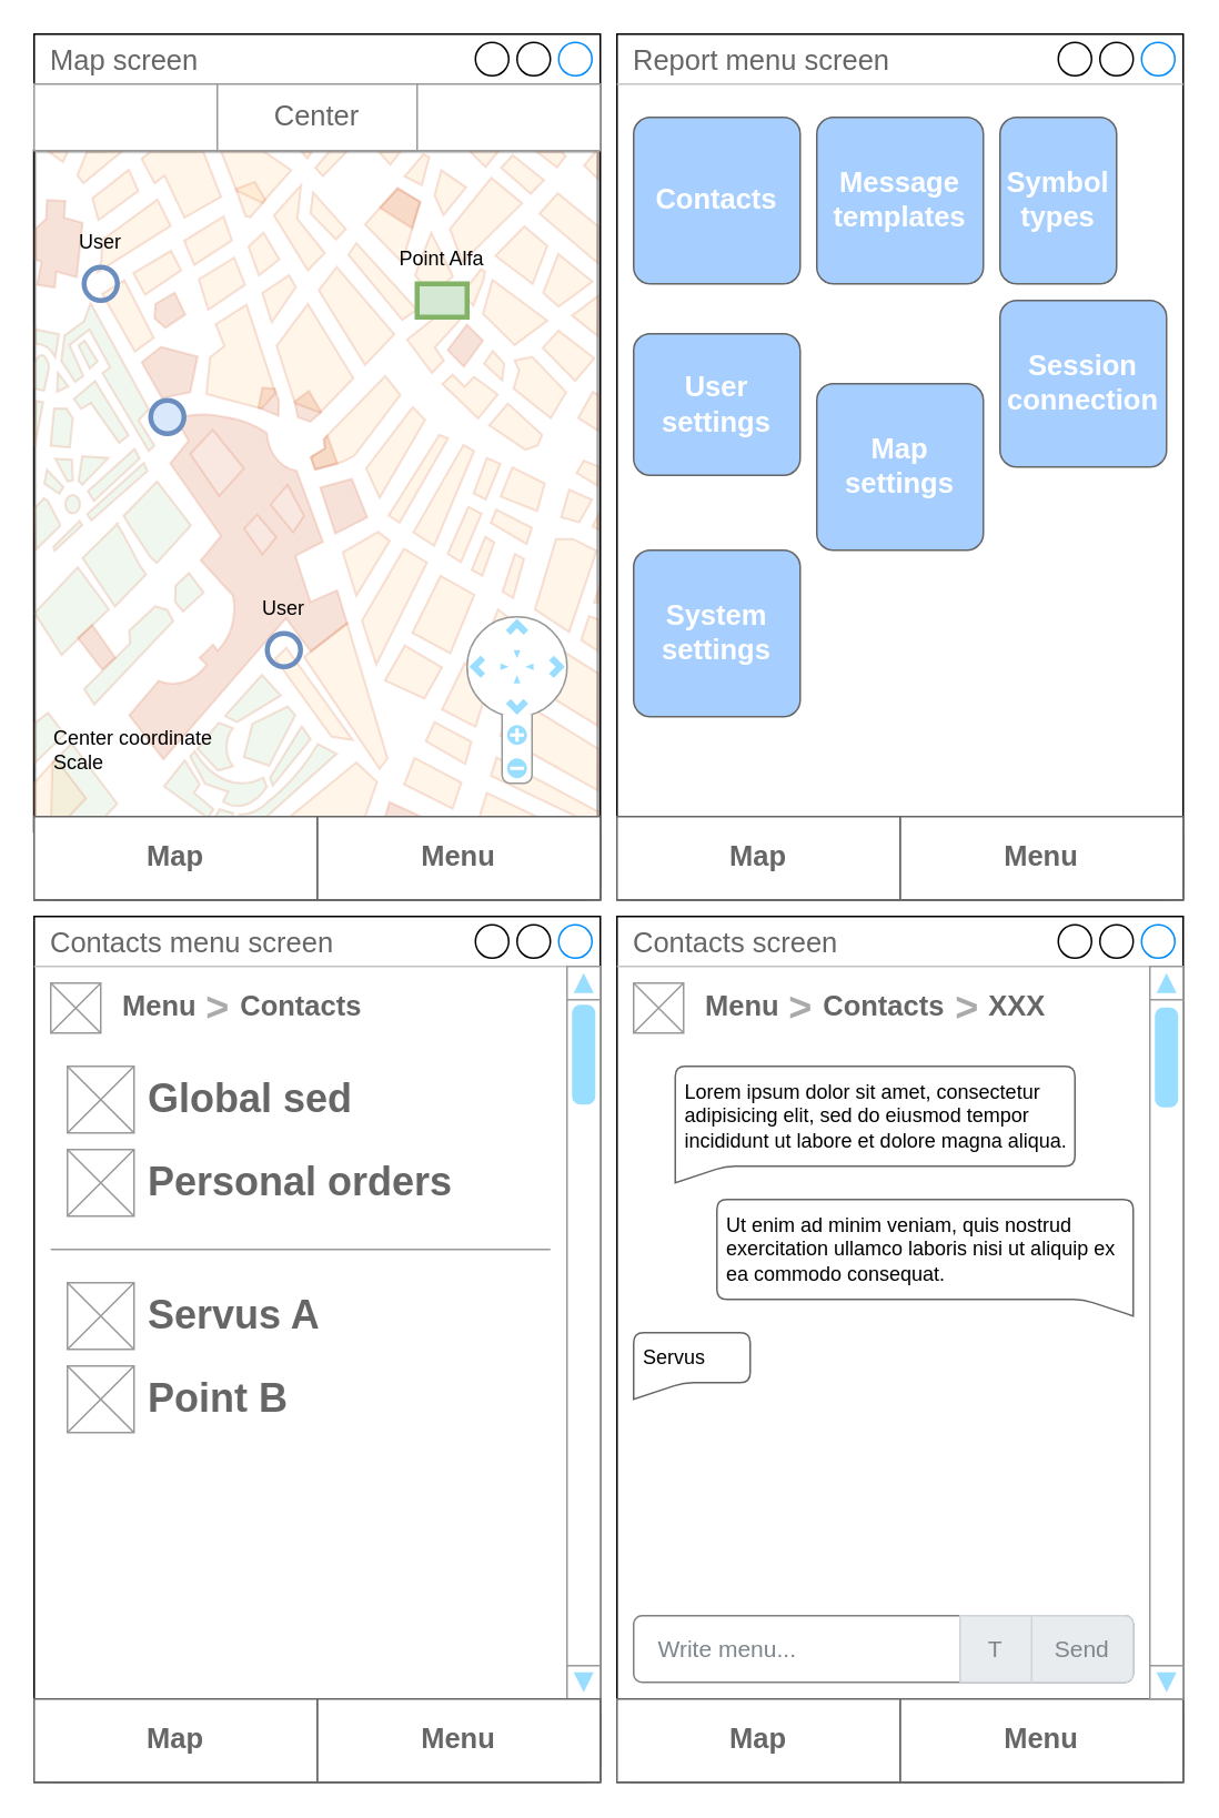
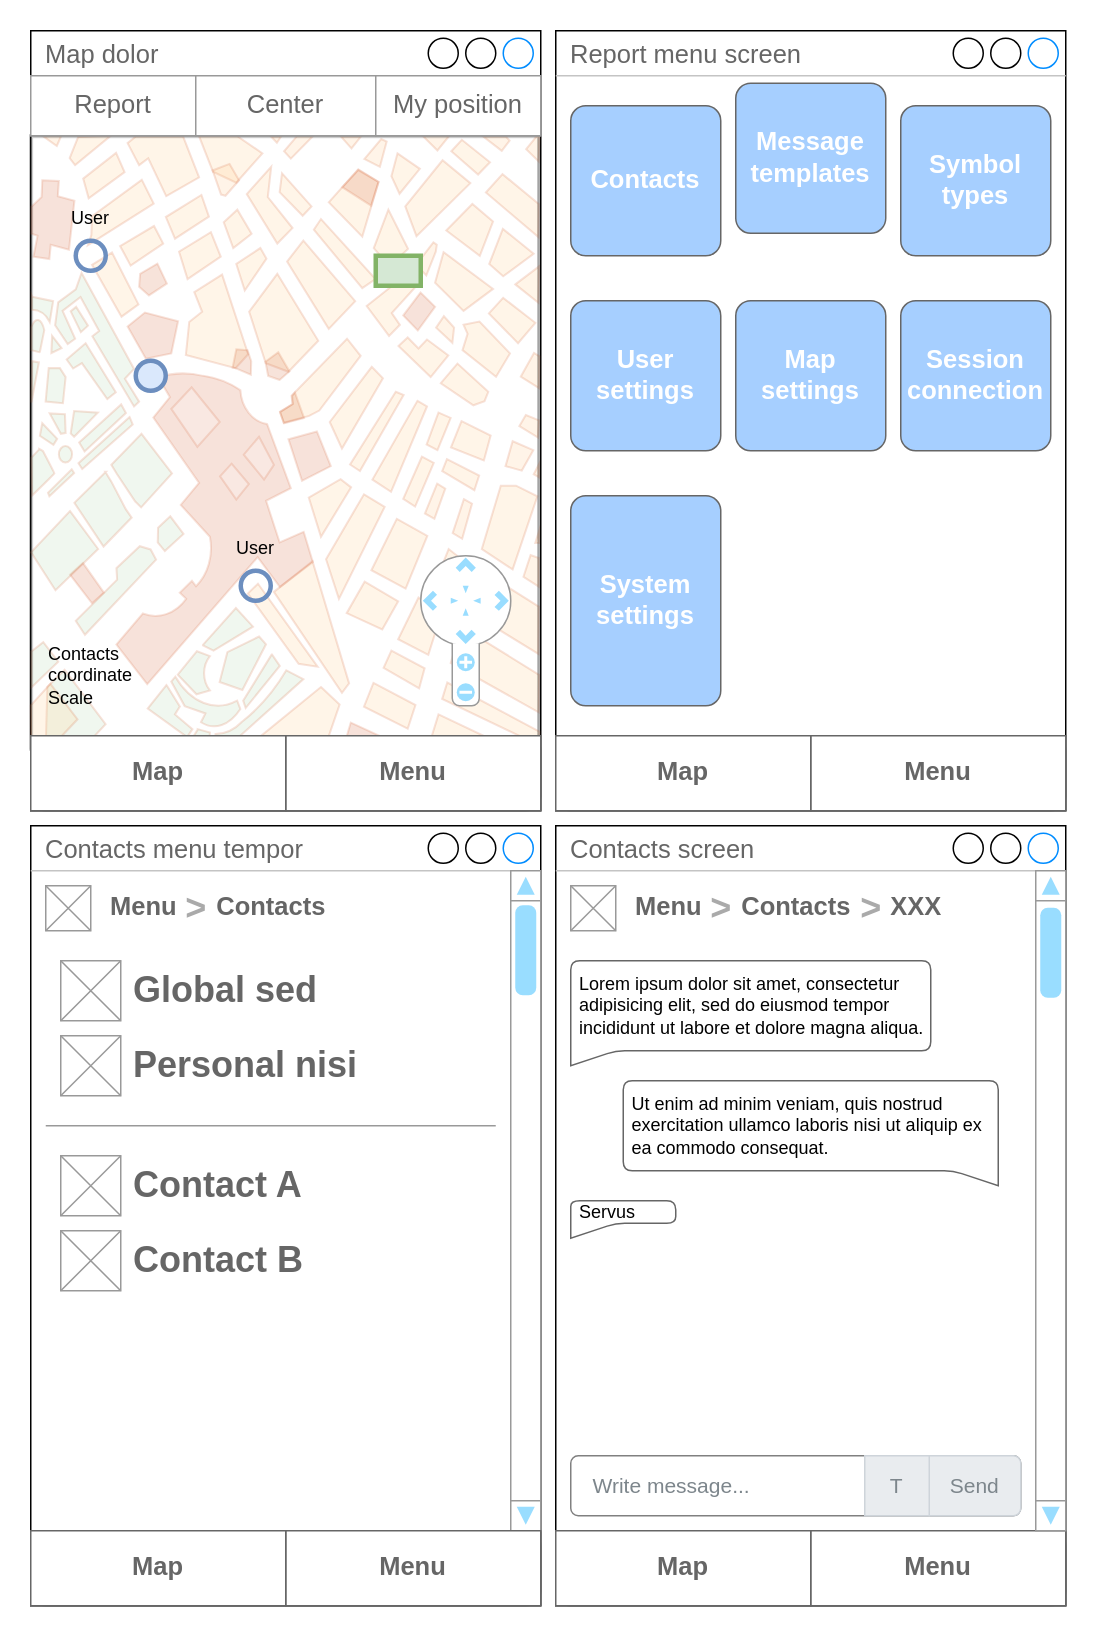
- <mxCell id="2" value="Map screen" style="strokeWidth=1;shadow=0;dashed=0;align=center;html=1;shape=mxgraph.mockup.containers.window;align=left;verticalAlign=top;spacingLeft=8;strokeColor2=#008cff;strokeColor3=#c4c4c4;fontColor=#666666;mainText=;fontSize=17;labelBackgroundColor=none;whiteSpace=wrap;" parent="1" vertex="1"><mxGeometry width="340" height="520" as="geometry" x="20" y="20" /></mxCell>
+ <mxCell id="2" value="Map dolor" style="strokeWidth=1;shadow=0;dashed=0;align=center;html=1;shape=mxgraph.mockup.containers.window;align=left;verticalAlign=top;spacingLeft=8;strokeColor2=#008cff;strokeColor3=#c4c4c4;fontColor=#666666;mainText=;fontSize=17;labelBackgroundColor=none;whiteSpace=wrap;" parent="1" vertex="1"><mxGeometry width="340" height="520" as="geometry" x="20" y="20" /></mxCell>
+ <mxCell id="9" value="Report" style="strokeColor=inherit;fillColor=inherit;gradientColor=inherit;strokeWidth=1;shadow=0;dashed=0;align=center;html=1;shape=mxgraph.mockup.forms.rrect;rSize=0;fontSize=17;fontColor=#666666;whiteSpace=wrap;" parent="8" vertex="1"><mxGeometry width="110" height="40" as="geometry" /></mxCell>
+ <mxCell id="11" value="My position" style="strokeColor=inherit;fillColor=inherit;gradientColor=inherit;strokeWidth=1;shadow=0;dashed=0;align=center;html=1;shape=mxgraph.mockup.forms.rrect;rSize=0;fontSize=17;fontColor=#666666;whiteSpace=wrap;" parent="8" vertex="1"><mxGeometry x="230" width="110" height="40" as="geometry" /></mxCell>
- <mxCell id="25" value="Message templates" style="strokeWidth=1;shadow=0;dashed=0;align=center;html=1;shape=mxgraph.mockup.buttons.button;strokeColor=#666666;fontColor=#ffffff;mainText=;buttonStyle=round;fontSize=17;fontStyle=1;fillColor=#A6CFFF;whiteSpace=wrap;" parent="1" vertex="1"><mxGeometry x="490" y="70" width="100" height="100" as="geometry" /></mxCell>
+ <mxCell id="25" value="Message templates" style="strokeWidth=1;shadow=0;dashed=0;align=center;html=1;shape=mxgraph.mockup.buttons.button;strokeColor=#666666;fontColor=#ffffff;mainText=;buttonStyle=round;fontSize=17;fontStyle=1;fillColor=#A6CFFF;whiteSpace=wrap;" parent="1" vertex="1"><mxGeometry x="490" y="55" width="100" height="100" as="geometry" /></mxCell>
- <mxCell id="26" value="Symbol types" style="strokeWidth=1;shadow=0;dashed=0;align=center;html=1;shape=mxgraph.mockup.buttons.button;strokeColor=#666666;fontColor=#ffffff;mainText=;buttonStyle=round;fontSize=17;fontStyle=1;fillColor=#A6CFFF;whiteSpace=wrap;" parent="1" vertex="1"><mxGeometry x="600" y="70" width="70" height="100" as="geometry" /></mxCell>
+ <mxCell id="26" value="Symbol types" style="strokeWidth=1;shadow=0;dashed=0;align=center;html=1;shape=mxgraph.mockup.buttons.button;strokeColor=#666666;fontColor=#ffffff;mainText=;buttonStyle=round;fontSize=17;fontStyle=1;fillColor=#A6CFFF;whiteSpace=wrap;" parent="1" vertex="1"><mxGeometry x="600" y="70" width="100" height="100" as="geometry" /></mxCell>
- <mxCell id="19" value="Point Alfa" style="text;html=1;strokeColor=none;fillColor=none;align=center;verticalAlign=middle;whiteSpace=wrap;rounded=0;" parent="1" vertex="1"><mxGeometry x="235" y="140" width="60" height="30" as="geometry" /></mxCell>
- <mxCell id="29" value="Session connection" style="strokeWidth=1;shadow=0;dashed=0;align=center;html=1;shape=mxgraph.mockup.buttons.button;strokeColor=#666666;fontColor=#ffffff;mainText=;buttonStyle=round;fontSize=17;fontStyle=1;fillColor=#A6CFFF;whiteSpace=wrap;" parent="1" vertex="1"><mxGeometry x="600" y="180" width="100" height="100" as="geometry" /></mxCell>
+ <mxCell id="29" value="Session connection" style="strokeWidth=1;shadow=0;dashed=0;align=center;html=1;shape=mxgraph.mockup.buttons.button;strokeColor=#666666;fontColor=#ffffff;mainText=;buttonStyle=round;fontSize=17;fontStyle=1;fillColor=#A6CFFF;whiteSpace=wrap;" parent="1" vertex="1"><mxGeometry x="600" y="200" width="100" height="100" as="geometry" /></mxCell>
- <mxCell id="27" value="User settings" style="strokeWidth=1;shadow=0;dashed=0;align=center;html=1;shape=mxgraph.mockup.buttons.button;strokeColor=#666666;fontColor=#ffffff;mainText=;buttonStyle=round;fontSize=17;fontStyle=1;fillColor=#A6CFFF;whiteSpace=wrap;" parent="1" vertex="1"><mxGeometry x="380" y="200" width="100" height="85" as="geometry" /></mxCell>
+ <mxCell id="27" value="User settings" style="strokeWidth=1;shadow=0;dashed=0;align=center;html=1;shape=mxgraph.mockup.buttons.button;strokeColor=#666666;fontColor=#ffffff;mainText=;buttonStyle=round;fontSize=17;fontStyle=1;fillColor=#A6CFFF;whiteSpace=wrap;" parent="1" vertex="1"><mxGeometry x="380" y="200" width="100" height="100" as="geometry" /></mxCell>
- <mxCell id="28" value="Map settings" style="strokeWidth=1;shadow=0;dashed=0;align=center;html=1;shape=mxgraph.mockup.buttons.button;strokeColor=#666666;fontColor=#ffffff;mainText=;buttonStyle=round;fontSize=17;fontStyle=1;fillColor=#A6CFFF;whiteSpace=wrap;" parent="1" vertex="1"><mxGeometry x="490" y="230" width="100" height="100" as="geometry" /></mxCell>
+ <mxCell id="28" value="Map settings" style="strokeWidth=1;shadow=0;dashed=0;align=center;html=1;shape=mxgraph.mockup.buttons.button;strokeColor=#666666;fontColor=#ffffff;mainText=;buttonStyle=round;fontSize=17;fontStyle=1;fillColor=#A6CFFF;whiteSpace=wrap;" parent="1" vertex="1"><mxGeometry x="490" y="200" width="100" height="100" as="geometry" /></mxCell>
- <mxCell id="30" value="System settings" style="strokeWidth=1;shadow=0;dashed=0;align=center;html=1;shape=mxgraph.mockup.buttons.button;strokeColor=#666666;fontColor=#ffffff;mainText=;buttonStyle=round;fontSize=17;fontStyle=1;fillColor=#A6CFFF;whiteSpace=wrap;" parent="1" vertex="1"><mxGeometry x="380" y="330" width="100" height="100" as="geometry" /></mxCell>
+ <mxCell id="30" value="System settings" style="strokeWidth=1;shadow=0;dashed=0;align=center;html=1;shape=mxgraph.mockup.buttons.button;strokeColor=#666666;fontColor=#ffffff;mainText=;buttonStyle=round;fontSize=17;fontStyle=1;fillColor=#A6CFFF;whiteSpace=wrap;" parent="1" vertex="1"><mxGeometry x="380" y="330" width="100" height="140" as="geometry" /></mxCell>
- <mxCell id="12" value="Center coordinate&lt;br&gt;Scale" style="text;html=1;strokeColor=none;fillColor=none;align=left;verticalAlign=middle;whiteSpace=wrap;rounded=0;" parent="1" vertex="1"><mxGeometry x="30" y="430" width="100" height="40" as="geometry" /></mxCell>
+ <mxCell id="12" value="Contacts coordinate&lt;br&gt;Scale" style="text;html=1;strokeColor=none;fillColor=none;align=left;verticalAlign=middle;whiteSpace=wrap;rounded=0;" parent="1" vertex="1"><mxGeometry x="30" y="430" width="100" height="40" as="geometry" /></mxCell>
- <mxCell id="31" value="Contacts menu screen" style="strokeWidth=1;shadow=0;dashed=0;align=center;html=1;shape=mxgraph.mockup.containers.window;align=left;verticalAlign=top;spacingLeft=8;strokeColor2=#008cff;strokeColor3=#c4c4c4;fontColor=#666666;mainText=;fontSize=17;labelBackgroundColor=none;whiteSpace=wrap;" parent="1" vertex="1"><mxGeometry y="550" width="340" height="520" as="geometry" x="20" /></mxCell>
+ <mxCell id="31" value="Contacts menu tempor" style="strokeWidth=1;shadow=0;dashed=0;align=center;html=1;shape=mxgraph.mockup.containers.window;align=left;verticalAlign=top;spacingLeft=8;strokeColor2=#008cff;strokeColor3=#c4c4c4;fontColor=#666666;mainText=;fontSize=17;labelBackgroundColor=none;whiteSpace=wrap;" parent="1" vertex="1"><mxGeometry y="550" width="340" height="520" as="geometry" x="20" /></mxCell>
- <mxCell id="63" value="Lorem ipsum dolor sit amet, consectetur adipisicing elit, sed do eiusmod tempor incididunt ut labore et dolore magna aliqua." style="shape=callout;whiteSpace=wrap;html=1;perimeter=calloutPerimeter;size=10;position=0;base=30;position2=0;rounded=1;arcSize=12;strokeColor=#666666;align=left;verticalAlign=middle;spacingLeft=4;" parent="1" vertex="1"><mxGeometry x="405" y="640" width="240" height="70" as="geometry" /></mxCell>
+ <mxCell id="63" value="Lorem ipsum dolor sit amet, consectetur adipisicing elit, sed do eiusmod tempor incididunt ut labore et dolore magna aliqua." style="shape=callout;whiteSpace=wrap;html=1;perimeter=calloutPerimeter;size=10;position=0;base=30;position2=0;rounded=1;arcSize=12;strokeColor=#666666;align=left;verticalAlign=middle;spacingLeft=4;" parent="1" vertex="1"><mxGeometry x="380" y="640" width="240" height="70" as="geometry" /></mxCell>
- <mxCell id="43" value="&amp;nbsp;Personal orders" style="text;html=1;strokeColor=none;fillColor=none;align=left;verticalAlign=middle;whiteSpace=wrap;rounded=0;fontStyle=1;fontSize=24;fontColor=#666666;" parent="1" vertex="1"><mxGeometry x="80" y="690" width="240" height="40" as="geometry" /></mxCell>
+ <mxCell id="43" value="&amp;nbsp;Personal nisi" style="text;html=1;strokeColor=none;fillColor=none;align=left;verticalAlign=middle;whiteSpace=wrap;rounded=0;fontStyle=1;fontSize=24;fontColor=#666666;" parent="1" vertex="1"><mxGeometry x="80" y="690" width="240" height="40" as="geometry" /></mxCell>
- <mxCell id="64" value="Ut enim ad minim veniam, quis nostrud exercitation ullamco laboris nisi ut aliquip ex ea commodo consequat." style="shape=callout;whiteSpace=wrap;html=1;perimeter=calloutPerimeter;size=10;position=0.88;base=240;position2=1;rounded=1;arcSize=12;strokeColor=#666666;align=left;verticalAlign=middle;spacingLeft=4;" parent="1" vertex="1"><mxGeometry x="430" y="720" width="250" height="70" as="geometry" /></mxCell>
+ <mxCell id="64" value="Ut enim ad minim veniam, quis nostrud exercitation ullamco laboris nisi ut aliquip ex ea commodo consequat." style="shape=callout;whiteSpace=wrap;html=1;perimeter=calloutPerimeter;size=10;position=0.88;base=240;position2=1;rounded=1;arcSize=12;strokeColor=#666666;align=left;verticalAlign=middle;spacingLeft=4;" parent="1" vertex="1"><mxGeometry x="415" y="720" width="250" height="70" as="geometry" /></mxCell>
- <mxCell id="46" value="&amp;nbsp;Servus A" style="text;html=1;strokeColor=none;fillColor=none;align=left;verticalAlign=middle;whiteSpace=wrap;rounded=0;fontStyle=1;fontSize=24;fontColor=#666666;" parent="1" vertex="1"><mxGeometry x="80" y="770" width="240" height="40" as="geometry" /></mxCell>
+ <mxCell id="46" value="&amp;nbsp;Contact A" style="text;html=1;strokeColor=none;fillColor=none;align=left;verticalAlign=middle;whiteSpace=wrap;rounded=0;fontStyle=1;fontSize=24;fontColor=#666666;" parent="1" vertex="1"><mxGeometry x="80" y="770" width="240" height="40" as="geometry" /></mxCell>
- <mxCell id="65" value="Servus" style="shape=callout;whiteSpace=wrap;html=1;perimeter=calloutPerimeter;size=10;position=0;base=30;position2=0;rounded=1;arcSize=12;strokeColor=#666666;align=left;verticalAlign=middle;spacingLeft=4;" parent="1" vertex="1"><mxGeometry x="380" y="800" width="70" height="40" as="geometry" /></mxCell>
+ <mxCell id="65" value="Servus" style="shape=callout;whiteSpace=wrap;html=1;perimeter=calloutPerimeter;size=10;position=0;base=30;position2=0;rounded=1;arcSize=12;strokeColor=#666666;align=left;verticalAlign=middle;spacingLeft=4;" parent="1" vertex="1"><mxGeometry x="380" y="800" width="70" height="25" as="geometry" /></mxCell>
- <mxCell id="48" value="&amp;nbsp;Point B" style="text;html=1;strokeColor=none;fillColor=none;align=left;verticalAlign=middle;whiteSpace=wrap;rounded=0;fontStyle=1;fontSize=24;fontColor=#666666;" parent="1" vertex="1"><mxGeometry x="80" y="820" width="240" height="40" as="geometry" /></mxCell>
+ <mxCell id="48" value="&amp;nbsp;Contact B" style="text;html=1;strokeColor=none;fillColor=none;align=left;verticalAlign=middle;whiteSpace=wrap;rounded=0;fontStyle=1;fontSize=24;fontColor=#666666;" parent="1" vertex="1"><mxGeometry x="80" y="820" width="240" height="40" as="geometry" /></mxCell>
- <mxCell id="60" value="Write menu..." style="html=1;shadow=0;dashed=0;shape=mxgraph.bootstrap.rrect;rSize=5;strokeColor=#808080;html=1;whiteSpace=wrap;fillColor=#FFFFFF;fontColor=#7D868C;align=left;spacing=15;fontSize=14;" parent="1" vertex="1"><mxGeometry x="380" y="970" width="300" height="40" as="geometry" /></mxCell>
+ <mxCell id="60" value="Write message..." style="html=1;shadow=0;dashed=0;shape=mxgraph.bootstrap.rrect;rSize=5;strokeColor=#808080;html=1;whiteSpace=wrap;fillColor=#FFFFFF;fontColor=#7D868C;align=left;spacing=15;fontSize=14;" parent="1" vertex="1"><mxGeometry x="380" y="970" width="300" height="40" as="geometry" /></mxCell>
